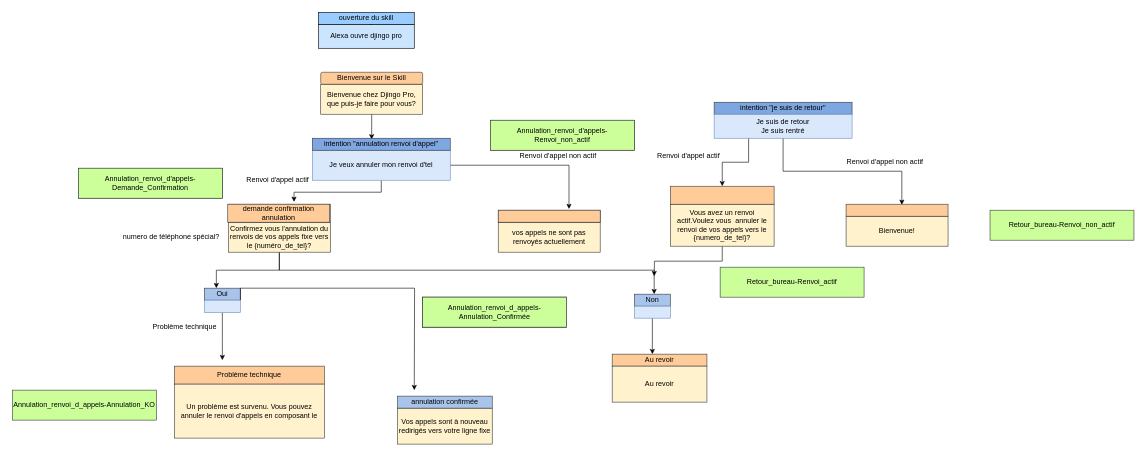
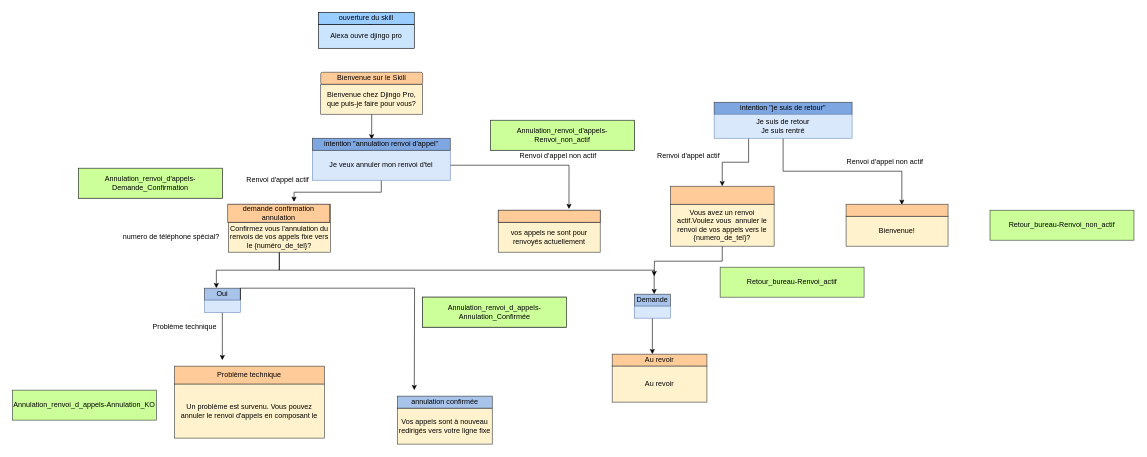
- <mxCell id="17" value="vos appels ne sont pas renvoyés actuellement" style="rounded=0;whiteSpace=wrap;html=1;fillColor=#FFF2CC;strokeColor=#36393D;" parent="1" vertex="1"><mxGeometry x="830" y="370" width="170" height="50" as="geometry" /></mxCell>
+ <mxCell id="17" value="vos appels ne sont pour renvoyés actuellement" style="rounded=0;whiteSpace=wrap;html=1;fillColor=#FFF2CC;strokeColor=#36393D;" parent="1" vertex="1"><mxGeometry x="830" y="370" width="170" height="50" as="geometry" /></mxCell>
- <mxCell id="29" value="Non" style="rounded=0;whiteSpace=wrap;html=1;fillColor=#A9C4EB;strokeColor=#36393d;" parent="1" vertex="1"><mxGeometry x="1057" y="490" width="60" height="20" as="geometry" /></mxCell>
+ <mxCell id="29" value="Demande" style="rounded=0;whiteSpace=wrap;html=1;fillColor=#A9C4EB;strokeColor=#36393d;" parent="1" vertex="1"><mxGeometry x="1057" y="490" width="60" height="20" as="geometry" /></mxCell>
